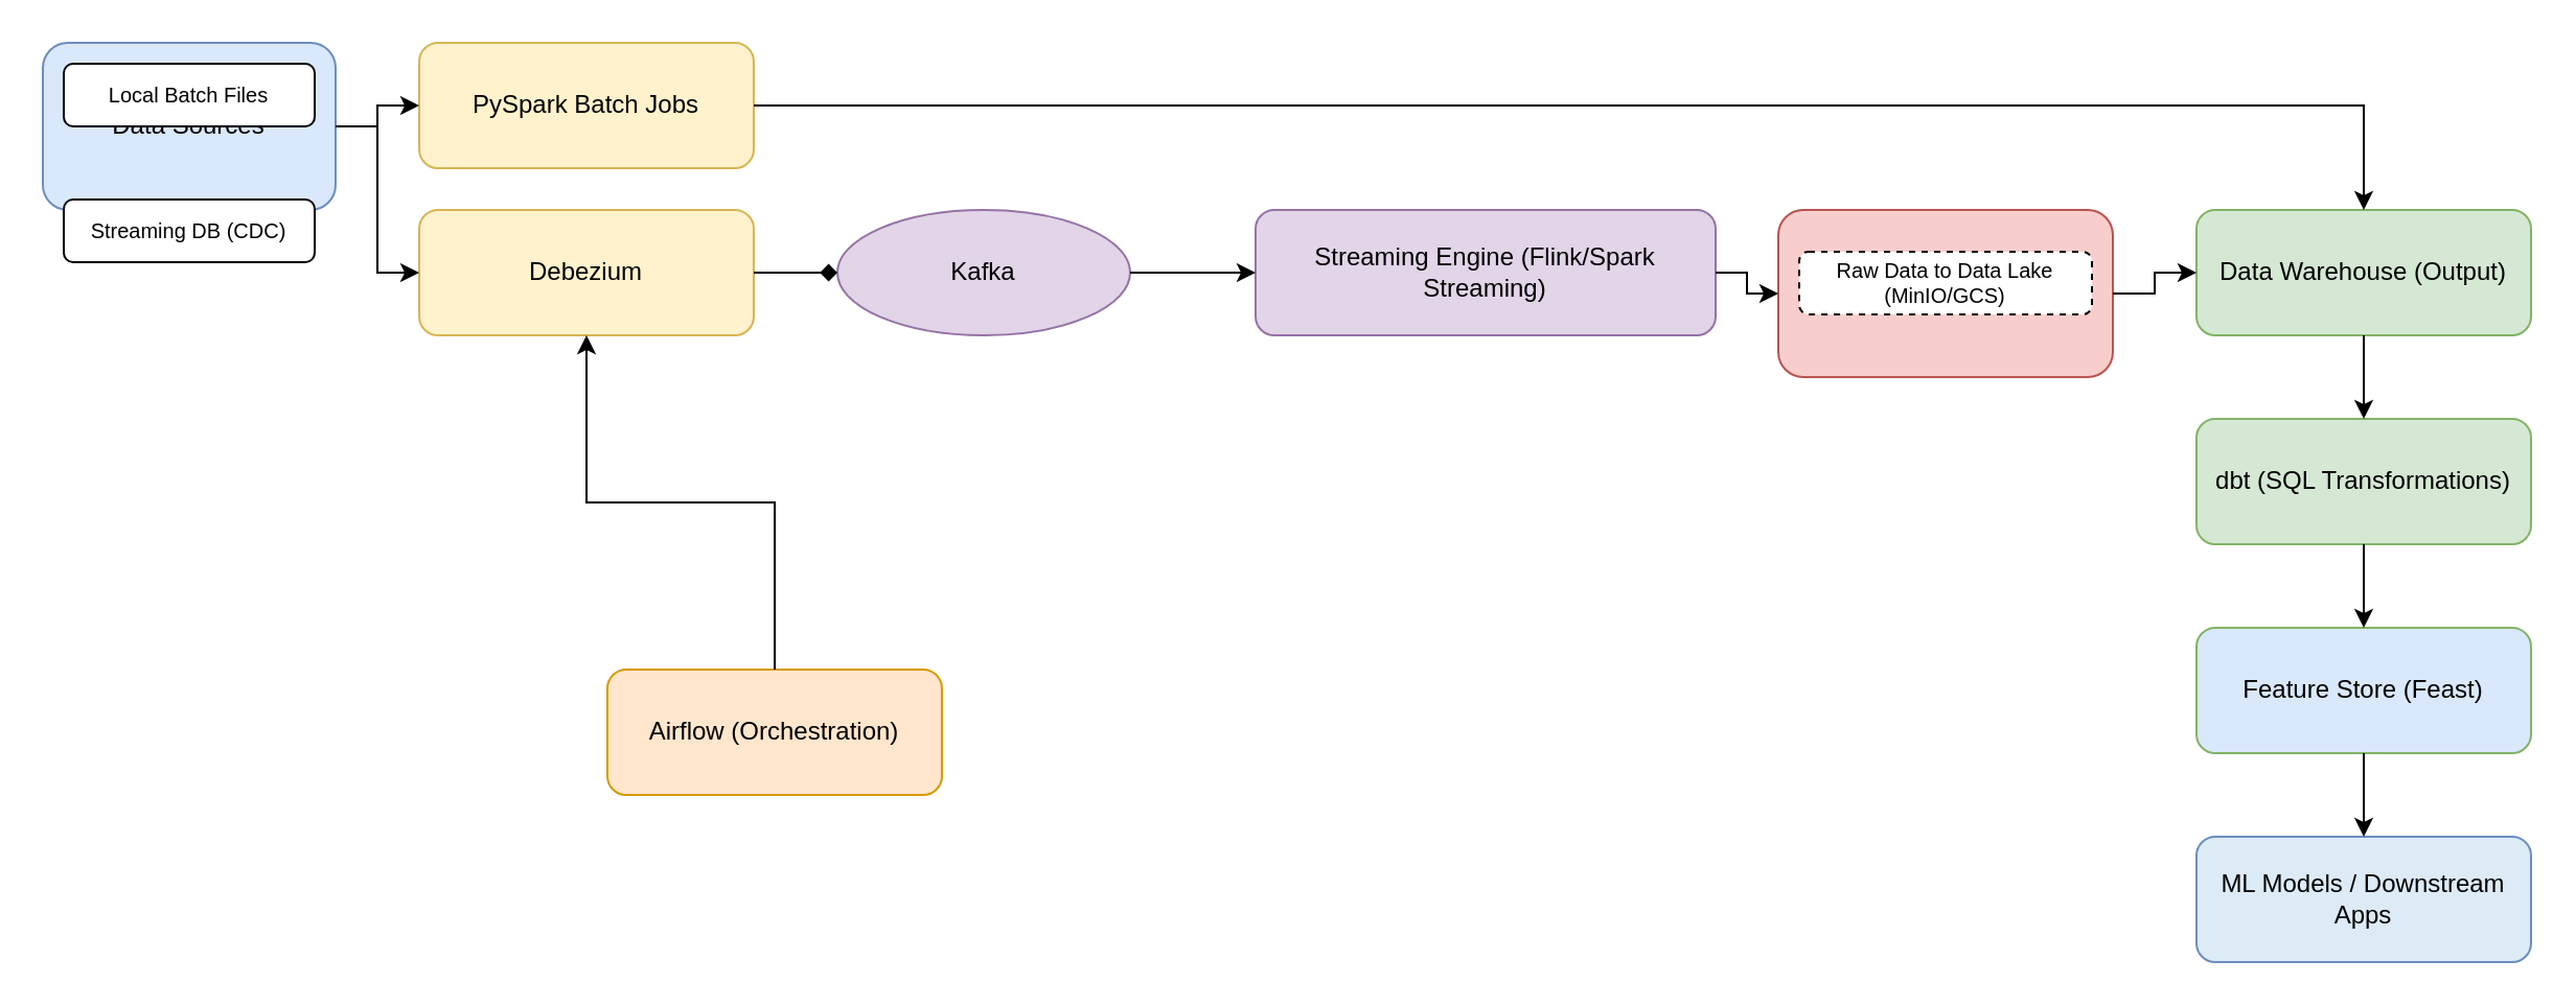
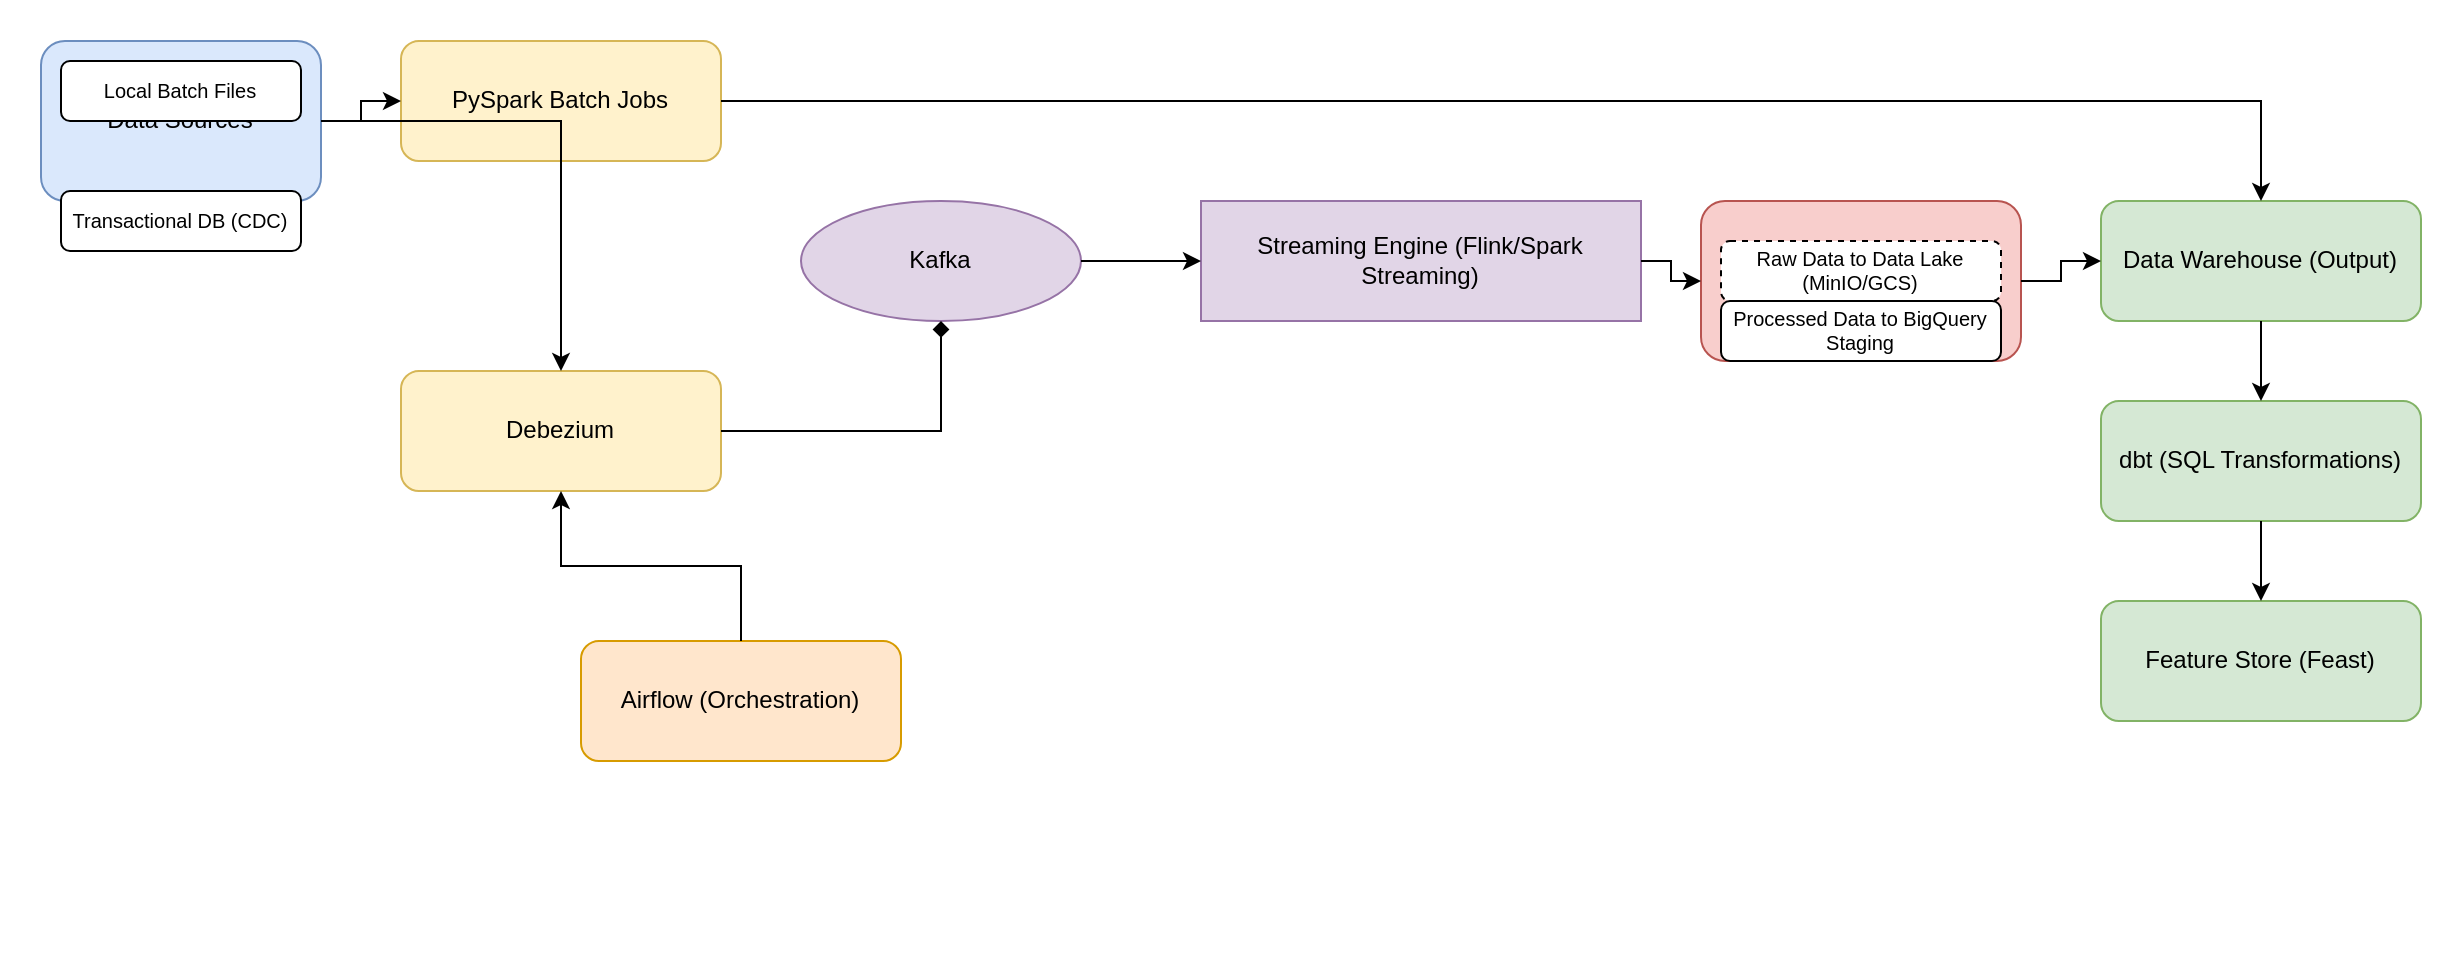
- <mxCell id="4" value="Streaming DB (CDC)" style="rounded=1;whiteSpace=wrap;html=1;fillColor=#FFFFFF;strokeColor=#000000;fontSize=10;" vertex="1" parent="2"><mxGeometry x="10" y="75" width="120" height="30" as="geometry" /></mxCell>
+ <mxCell id="4" value="Transactional DB (CDC)" style="rounded=1;whiteSpace=wrap;html=1;fillColor=#FFFFFF;strokeColor=#000000;fontSize=10;" vertex="1" parent="2"><mxGeometry x="10" y="75" width="120" height="30" as="geometry" /></mxCell>
- <mxCell id="6" value="Debezium" style="rounded=1;whiteSpace=wrap;html=1;fillColor=#FFF2CC;strokeColor=#D6B656;fontSize=12;" vertex="1" parent="1"><mxGeometry x="200" y="100" width="160" height="60" as="geometry" /></mxCell>
+ <mxCell id="6" value="Debezium" style="rounded=1;whiteSpace=wrap;html=1;fillColor=#FFF2CC;strokeColor=#D6B656;fontSize=12;" vertex="1" parent="1"><mxGeometry x="200" y="185" width="160" height="60" as="geometry" /></mxCell>
- <mxCell id="9" value="Streaming Engine (Flink/Spark Streaming)" style="rounded=1;whiteSpace=wrap;html=1;fillColor=#E1D5E7;strokeColor=#9673A6;fontSize=12;" vertex="1" parent="1"><mxGeometry x="600" y="100" width="220" height="60" as="geometry" /></mxCell>
+ <mxCell id="9" value="Streaming Engine (Flink/Spark Streaming)" style="whiteSpace=wrap;html=1;fillColor=#E1D5E7;strokeColor=#9673A6;fontSize=12;rounded=0;" vertex="1" parent="1"><mxGeometry x="600" y="100" width="220" height="60" as="geometry" /></mxCell>
+ <mxCell id="12" value="Processed Data to BigQuery Staging" style="rounded=1;whiteSpace=wrap;html=1;fillColor=#FFFFFF;strokeColor=#000000;fontSize=10;" vertex="1" parent="10"><mxGeometry x="10" y="50" width="140" height="30" as="geometry" /></mxCell>
- <mxCell id="15" value="Feature Store (Feast)" style="rounded=1;whiteSpace=wrap;html=1;fillColor=#dae8fc;strokeColor=#82B366;fontSize=12;" vertex="1" parent="1"><mxGeometry x="1050" y="300" width="160" height="60" as="geometry" /></mxCell>
+ <mxCell id="15" value="Feature Store (Feast)" style="rounded=1;whiteSpace=wrap;html=1;fillColor=#D5E8D4;strokeColor=#82B366;fontSize=12;" vertex="1" parent="1"><mxGeometry x="1050" y="300" width="160" height="60" as="geometry" /></mxCell>
- <mxCell id="25" style="edgeStyle=orthogonalEdgeStyle;rounded=0;html=1;strokeColor=#000000;" edge="1" parent="1" source="15" target="16"><mxGeometry relative="1" as="geometry" /></mxCell>
- <mxCell id="16" value="ML Models / Downstream Apps" style="rounded=1;whiteSpace=wrap;html=1;fillColor=#DDEBF7;strokeColor=#6C8EBF;fontSize=12;" vertex="1" parent="1"><mxGeometry x="1050" y="400" width="160" height="60" as="geometry" /></mxCell>
